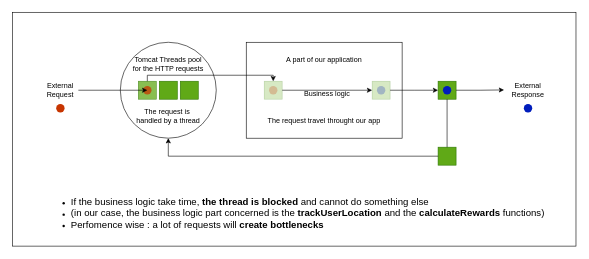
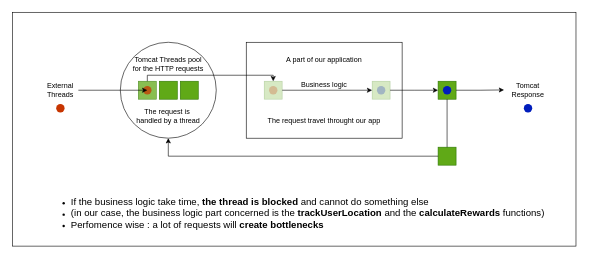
- <mxCell id="5" value="External Request" style="text;html=1;align=center;verticalAlign=middle;whiteSpace=wrap;rounded=0;" vertex="1" parent="1"><mxGeometry x="70" y="135" width="60" height="30" as="geometry" /></mxCell>
+ <mxCell id="5" value="External Threads" style="text;html=1;align=center;verticalAlign=middle;whiteSpace=wrap;rounded=0;" vertex="1" parent="1"><mxGeometry x="70" y="135" width="60" height="30" as="geometry" /></mxCell>
- <mxCell id="23" value="External Response" style="text;html=1;align=center;verticalAlign=middle;whiteSpace=wrap;rounded=0;" vertex="1" parent="1"><mxGeometry x="850" y="135" width="60" height="30" as="geometry" /></mxCell>
+ <mxCell id="23" value="Tomcat Response" style="text;html=1;align=center;verticalAlign=middle;whiteSpace=wrap;rounded=0;" vertex="1" parent="1"><mxGeometry x="850" y="135" width="60" height="30" as="geometry" /></mxCell>
- <mxCell id="28" value="Business logic" style="text;html=1;align=center;verticalAlign=middle;whiteSpace=wrap;rounded=0;" vertex="1" parent="1"><mxGeometry x="490" y="141" width="110" height="30" as="geometry" /></mxCell>
+ <mxCell id="28" value="Business logic" style="text;html=1;align=center;verticalAlign=middle;whiteSpace=wrap;rounded=0;" vertex="1" parent="1"><mxGeometry x="485" y="126" width="110" height="30" as="geometry" /></mxCell>
